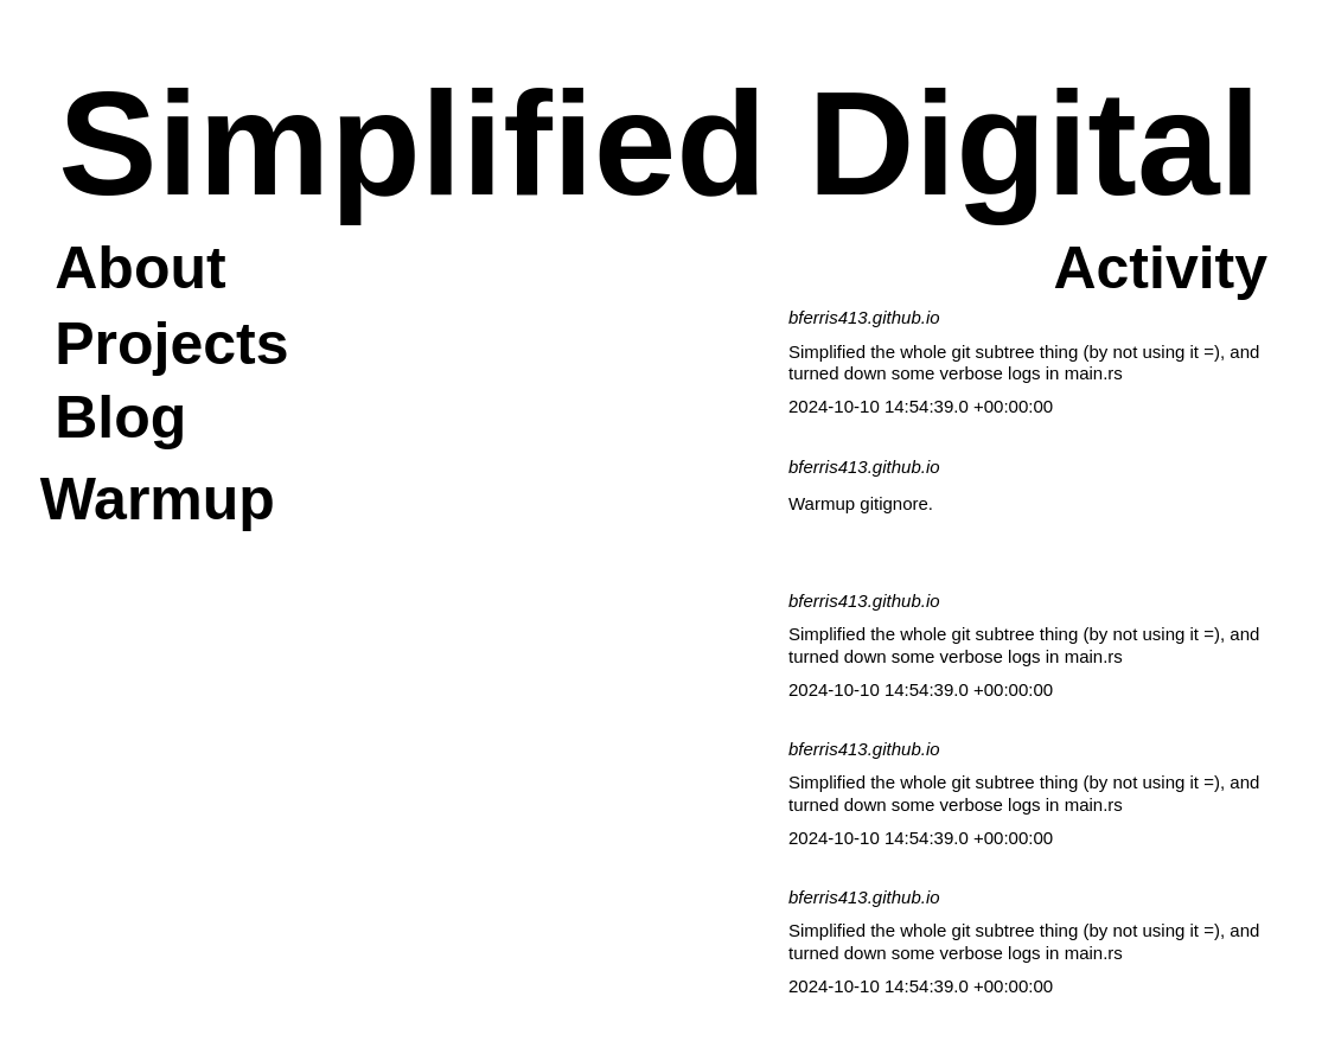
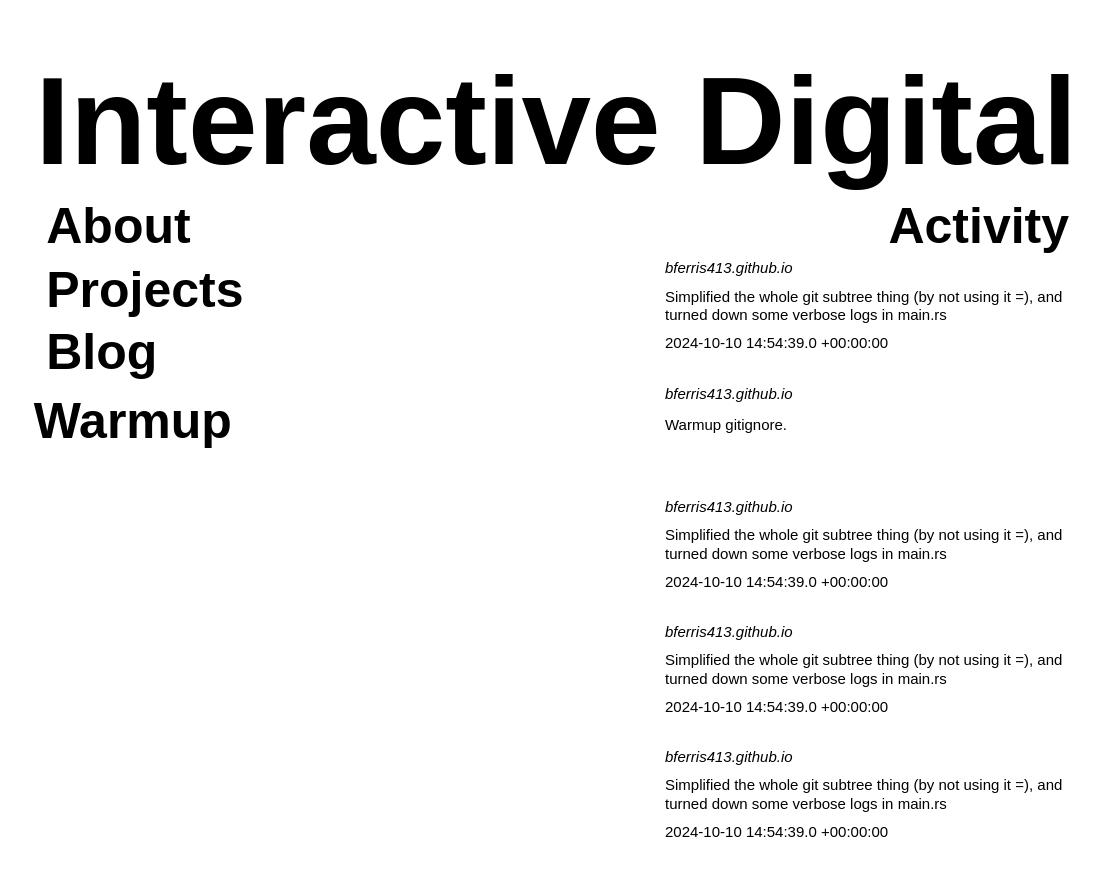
- <mxCell id="2" value="Simplified Digital" style="text;html=1;align=center;verticalAlign=middle;whiteSpace=wrap;rounded=0;fontFamily=Helvetica;fontSize=100;fontStyle=1" vertex="1" parent="1"><mxGeometry width="850" height="150" as="geometry" x="20" y="20" /></mxCell>
+ <mxCell id="2" value="Interactive Digital" style="text;html=1;align=center;verticalAlign=middle;whiteSpace=wrap;rounded=0;fontFamily=Helvetica;fontSize=100;fontStyle=1" vertex="1" parent="1"><mxGeometry width="850" height="150" as="geometry" x="20" y="20" /></mxCell>
